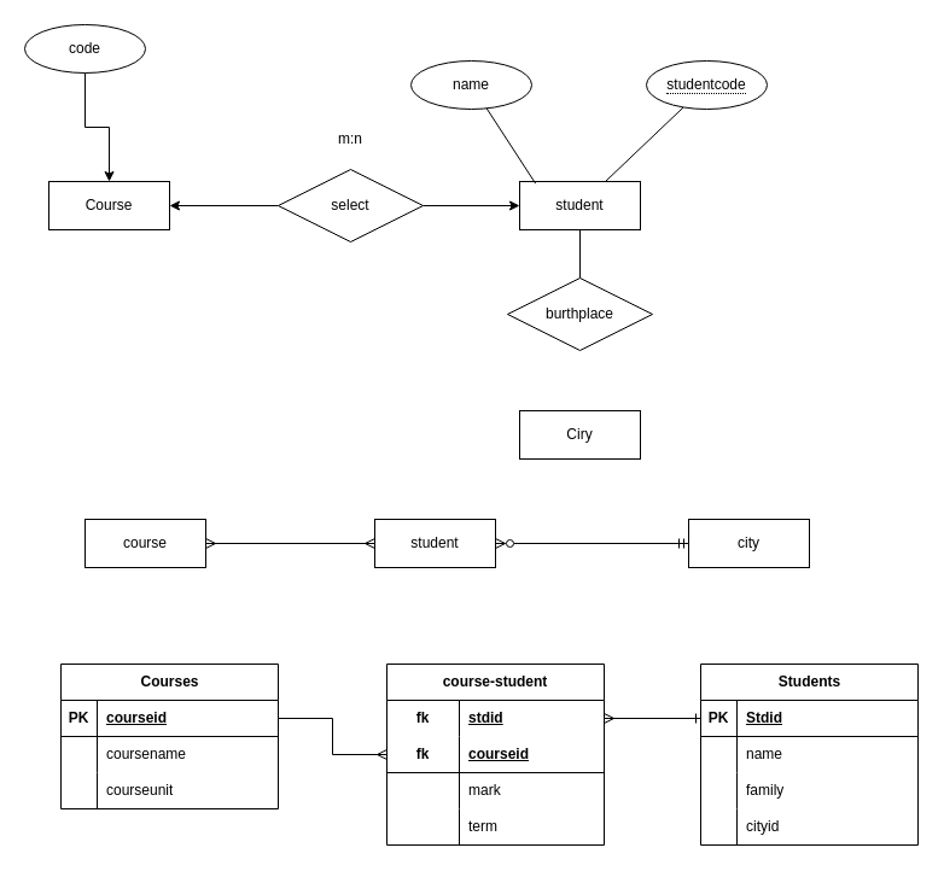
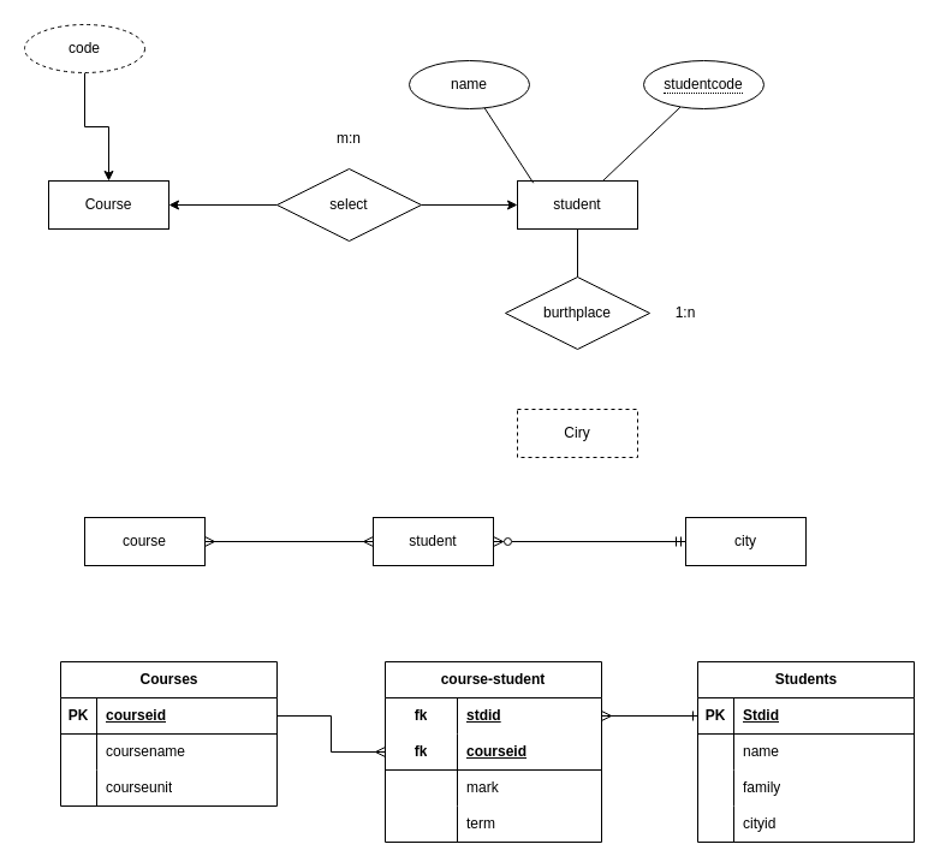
- <mxCell id="20" value="code" style="ellipse;whiteSpace=wrap;html=1;align=center;" parent="1" vertex="1"><mxGeometry x="20" y="20" width="100" height="40" as="geometry" /></mxCell>
+ <mxCell id="20" value="code" style="ellipse;whiteSpace=wrap;html=1;align=center;dashed=1;" parent="1" vertex="1"><mxGeometry x="20" y="20" width="100" height="40" as="geometry" /></mxCell>
+ <mxCell id="11" value="1:n" style="text;html=1;align=center;verticalAlign=middle;whiteSpace=wrap;rounded=0;" parent="1" vertex="1"><mxGeometry x="540" y="245" width="60" height="30" as="geometry" /></mxCell>
- <mxCell id="8" value="Ciry" style="whiteSpace=wrap;html=1;align=center;" parent="1" vertex="1"><mxGeometry x="430" y="340" width="100" height="40" as="geometry" /></mxCell>
+ <mxCell id="8" value="Ciry" style="whiteSpace=wrap;html=1;align=center;dashed=1;" parent="1" vertex="1"><mxGeometry x="430" y="340" width="100" height="40" as="geometry" /></mxCell>
